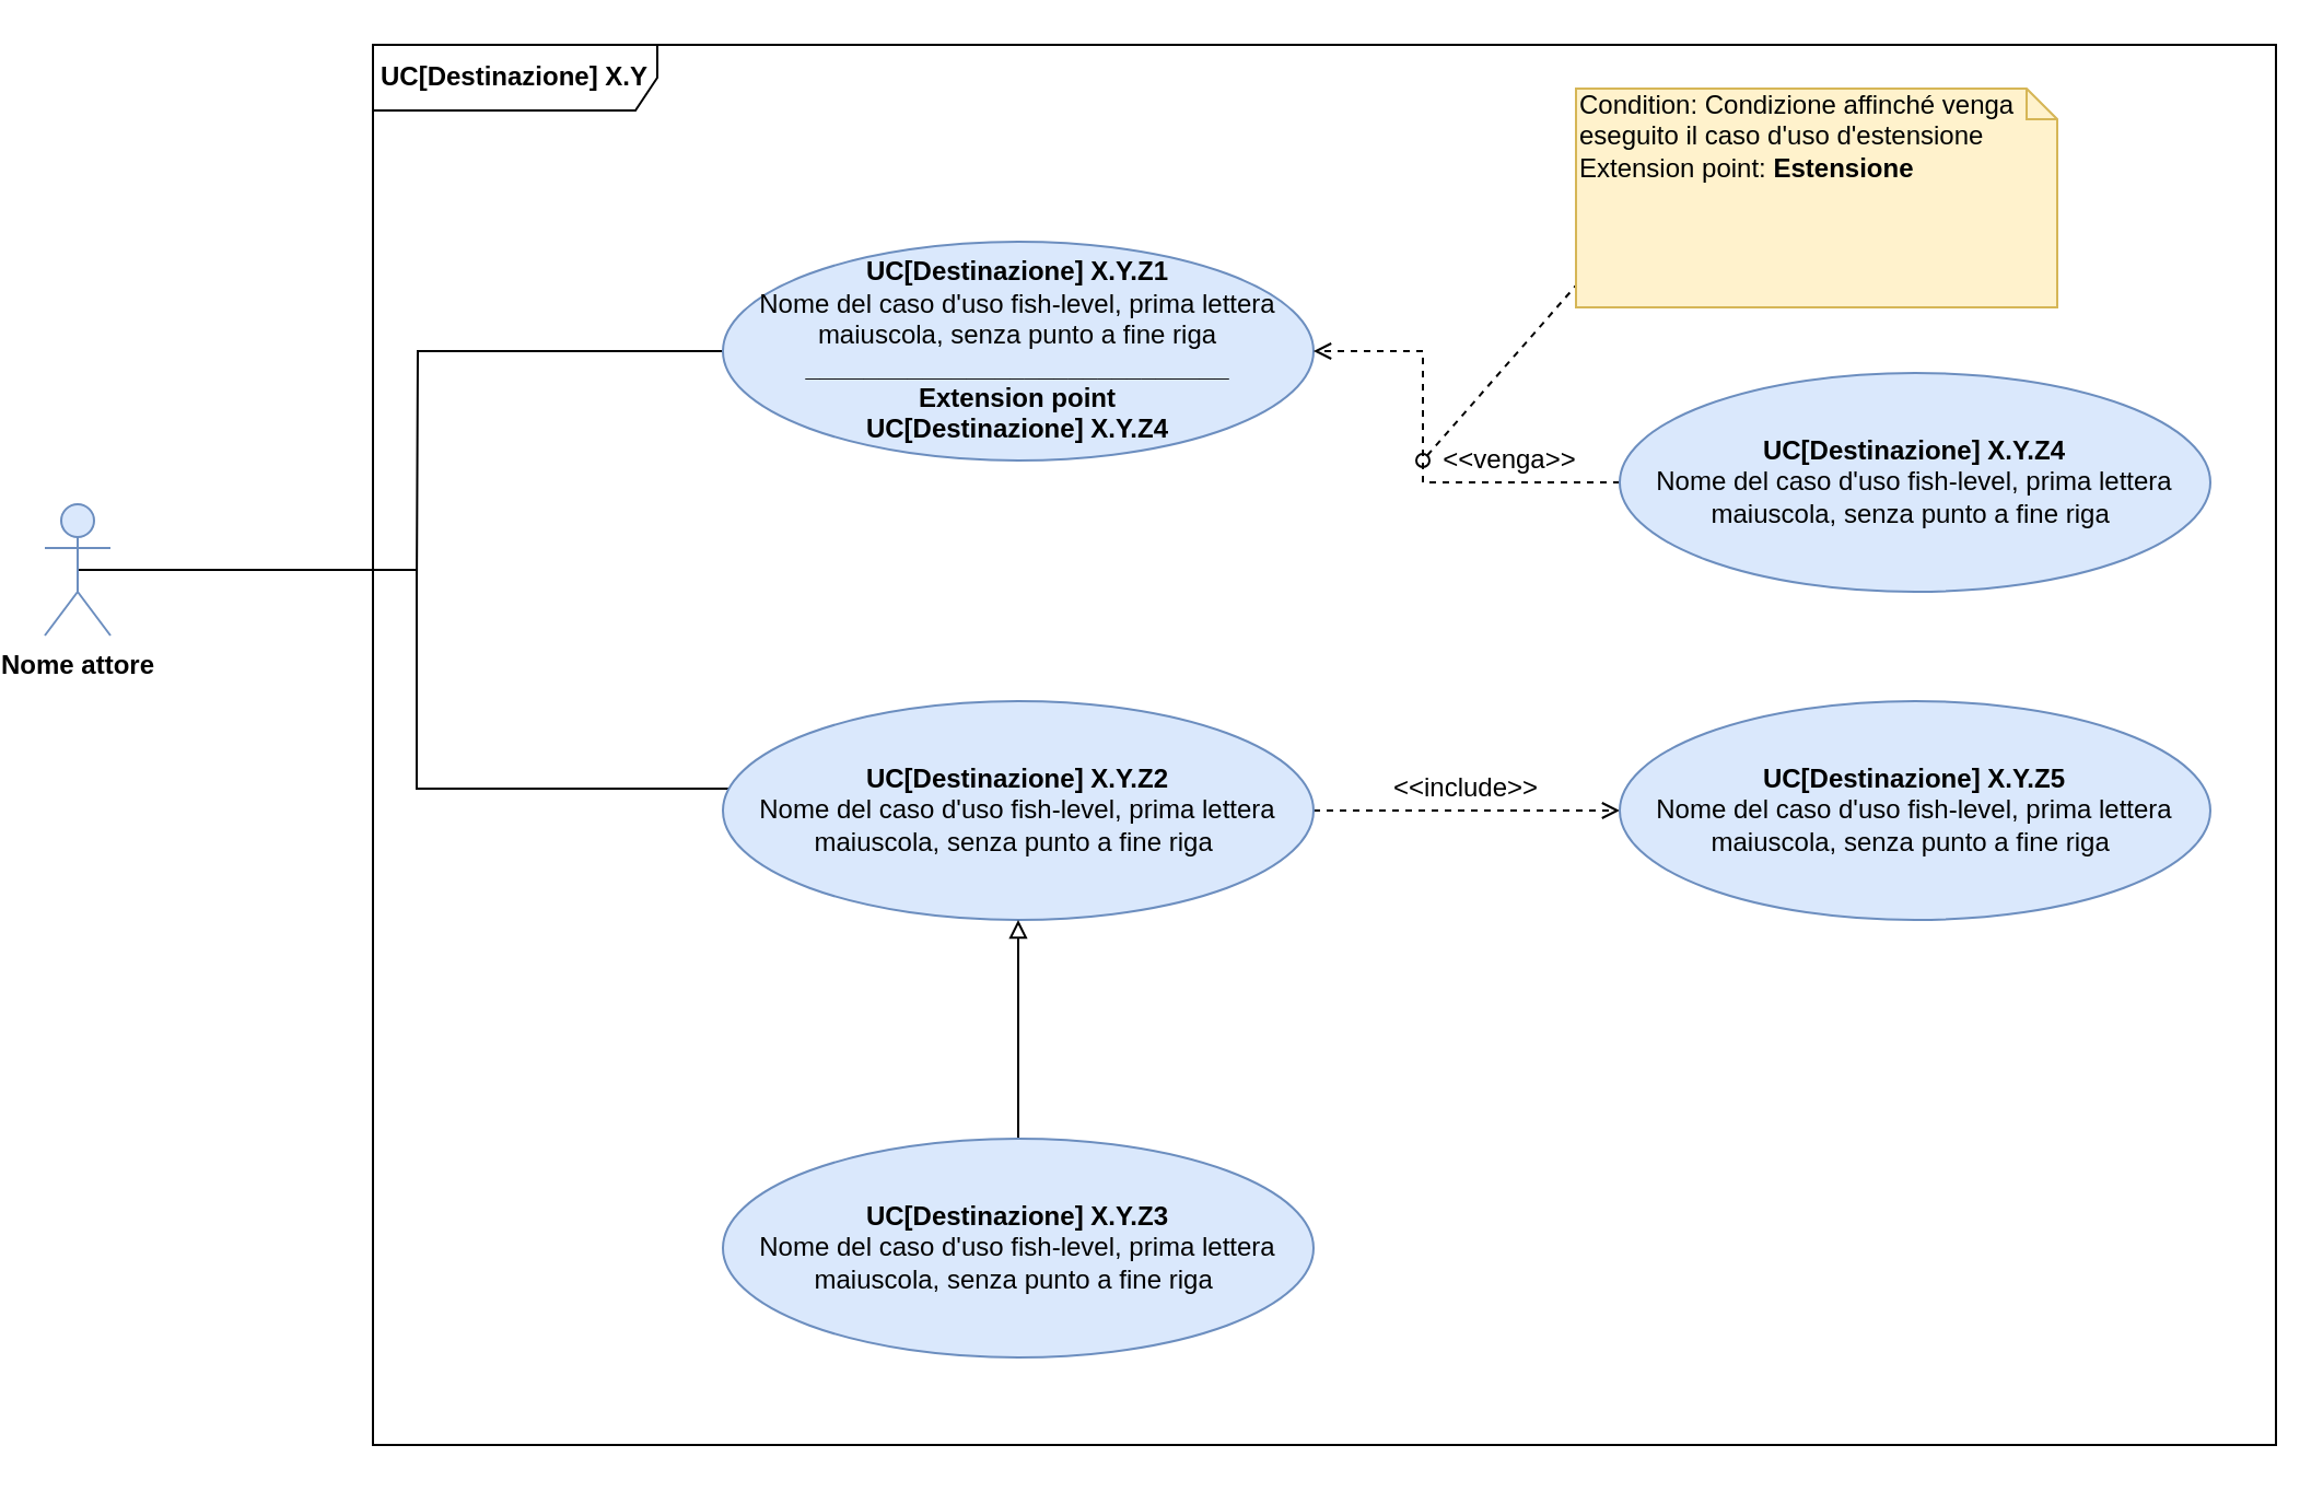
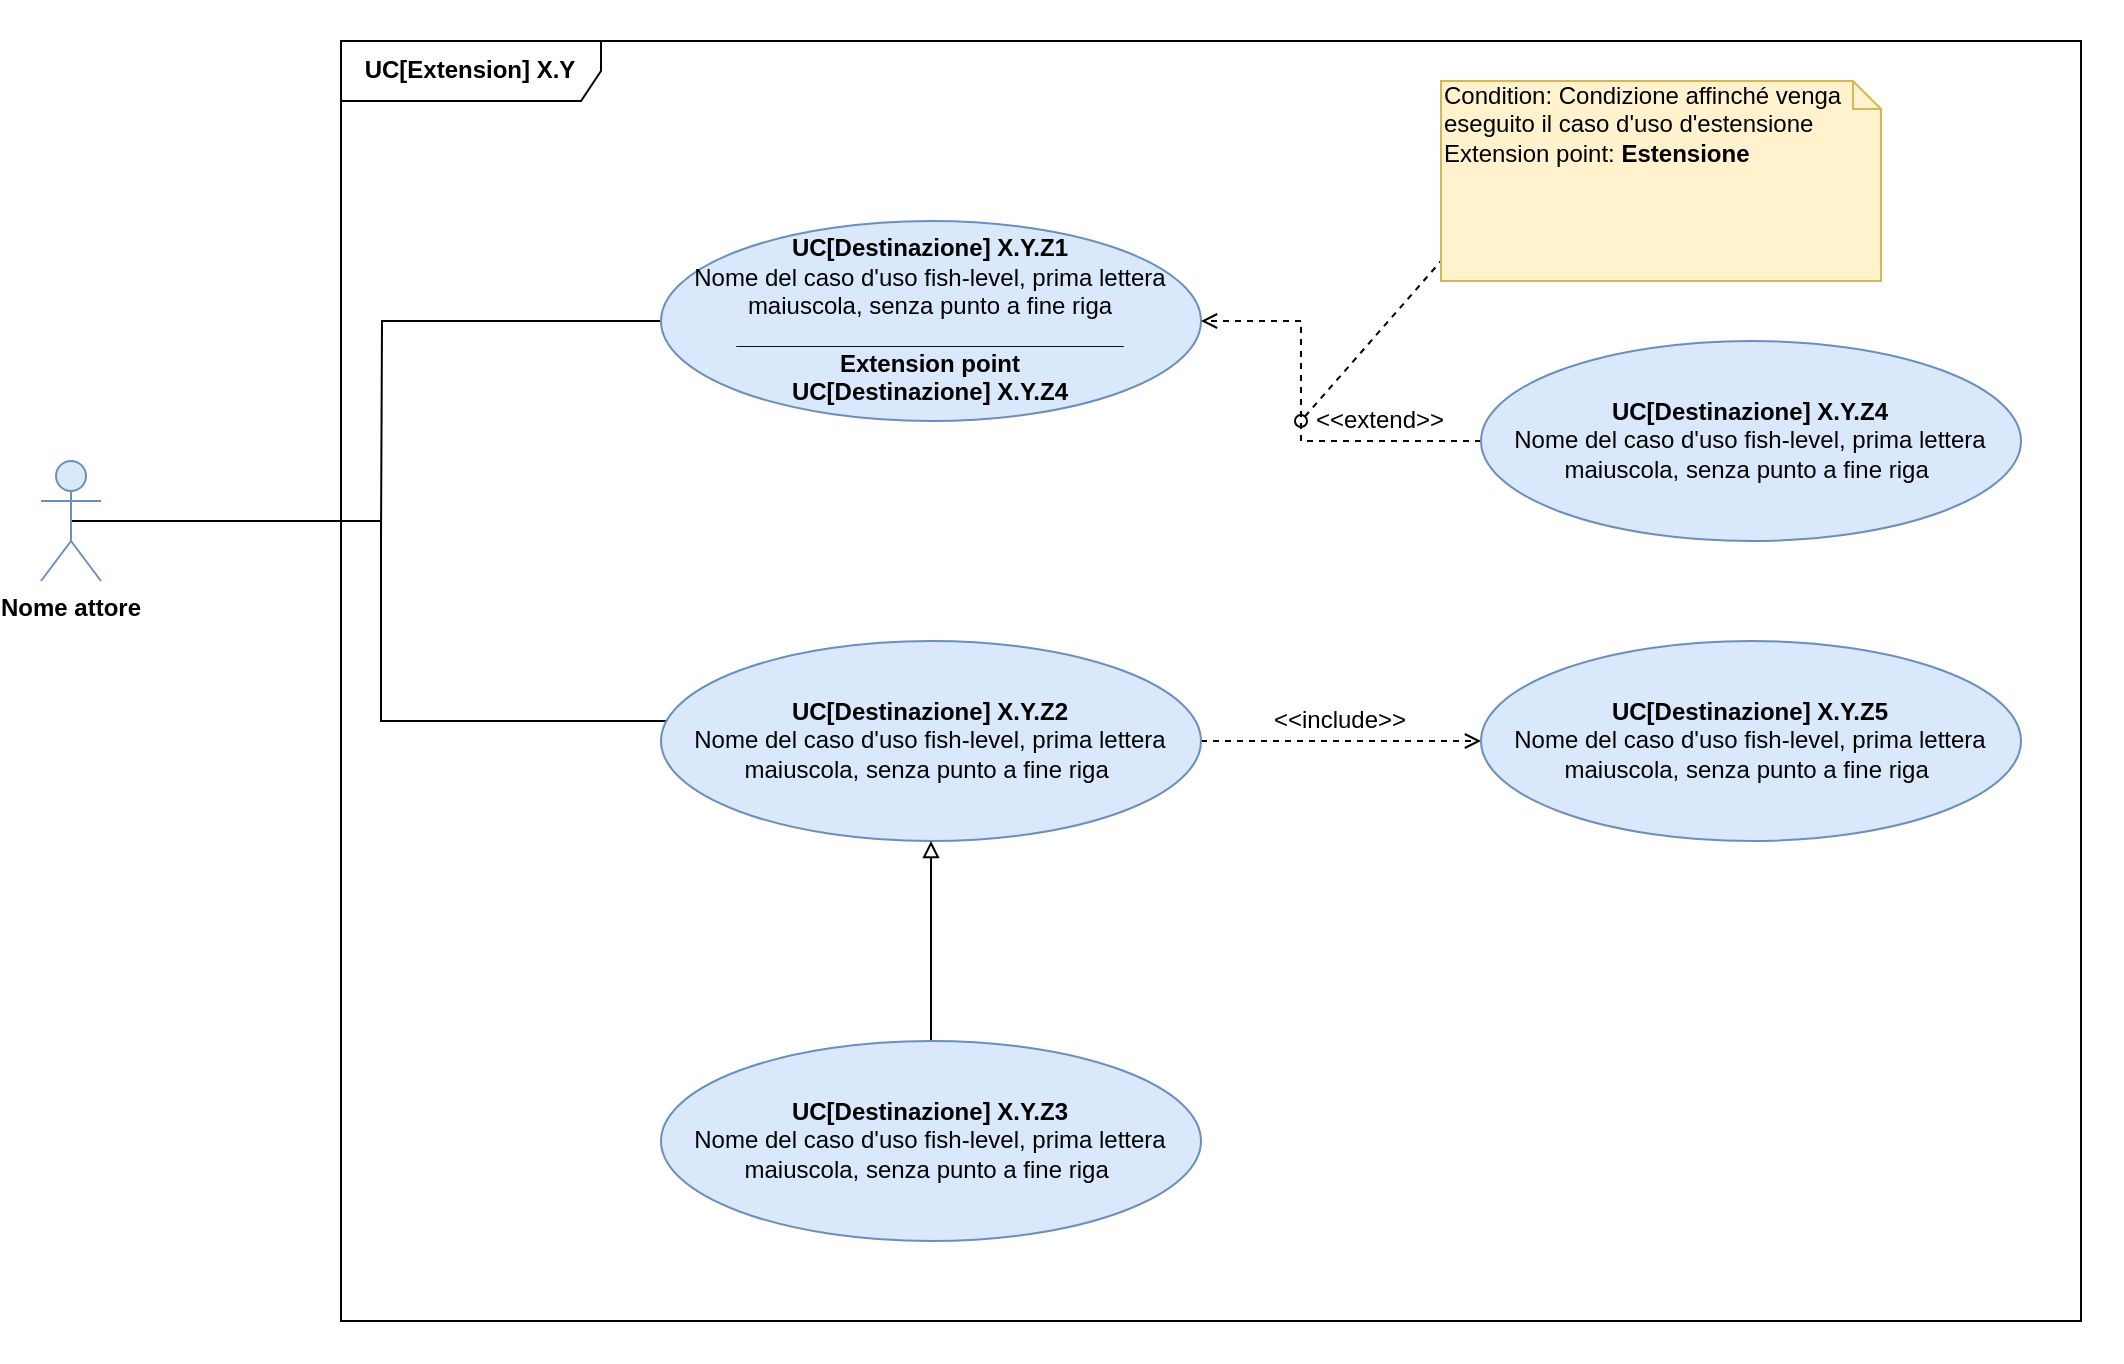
- <mxCell id="2" value="&lt;b&gt;UC[Destinazione] X.Y&lt;/b&gt;" style="shape=umlFrame;whiteSpace=wrap;html=1;width=130;height=30;" parent="1" vertex="1"><mxGeometry x="170" y="20" width="870" height="640" as="geometry" /></mxCell>
+ <mxCell id="2" value="&lt;b&gt;UC[Extension] X.Y&lt;/b&gt;" style="shape=umlFrame;whiteSpace=wrap;html=1;width=130;height=30;" parent="1" vertex="1"><mxGeometry x="170" y="20" width="870" height="640" as="geometry" /></mxCell>
- <mxCell id="11" value="&amp;lt;&amp;lt;venga&amp;gt;&amp;gt;" style="text;html=1;strokeColor=none;fillColor=none;align=center;verticalAlign=middle;whiteSpace=wrap;rounded=0;" parent="1" vertex="1"><mxGeometry x="670" y="200" width="40" height="20" as="geometry" /></mxCell>
+ <mxCell id="11" value="&amp;lt;&amp;lt;extend&amp;gt;&amp;gt;" style="text;html=1;strokeColor=none;fillColor=none;align=center;verticalAlign=middle;whiteSpace=wrap;rounded=0;" parent="1" vertex="1"><mxGeometry x="670" y="200" width="40" height="20" as="geometry" /></mxCell>
